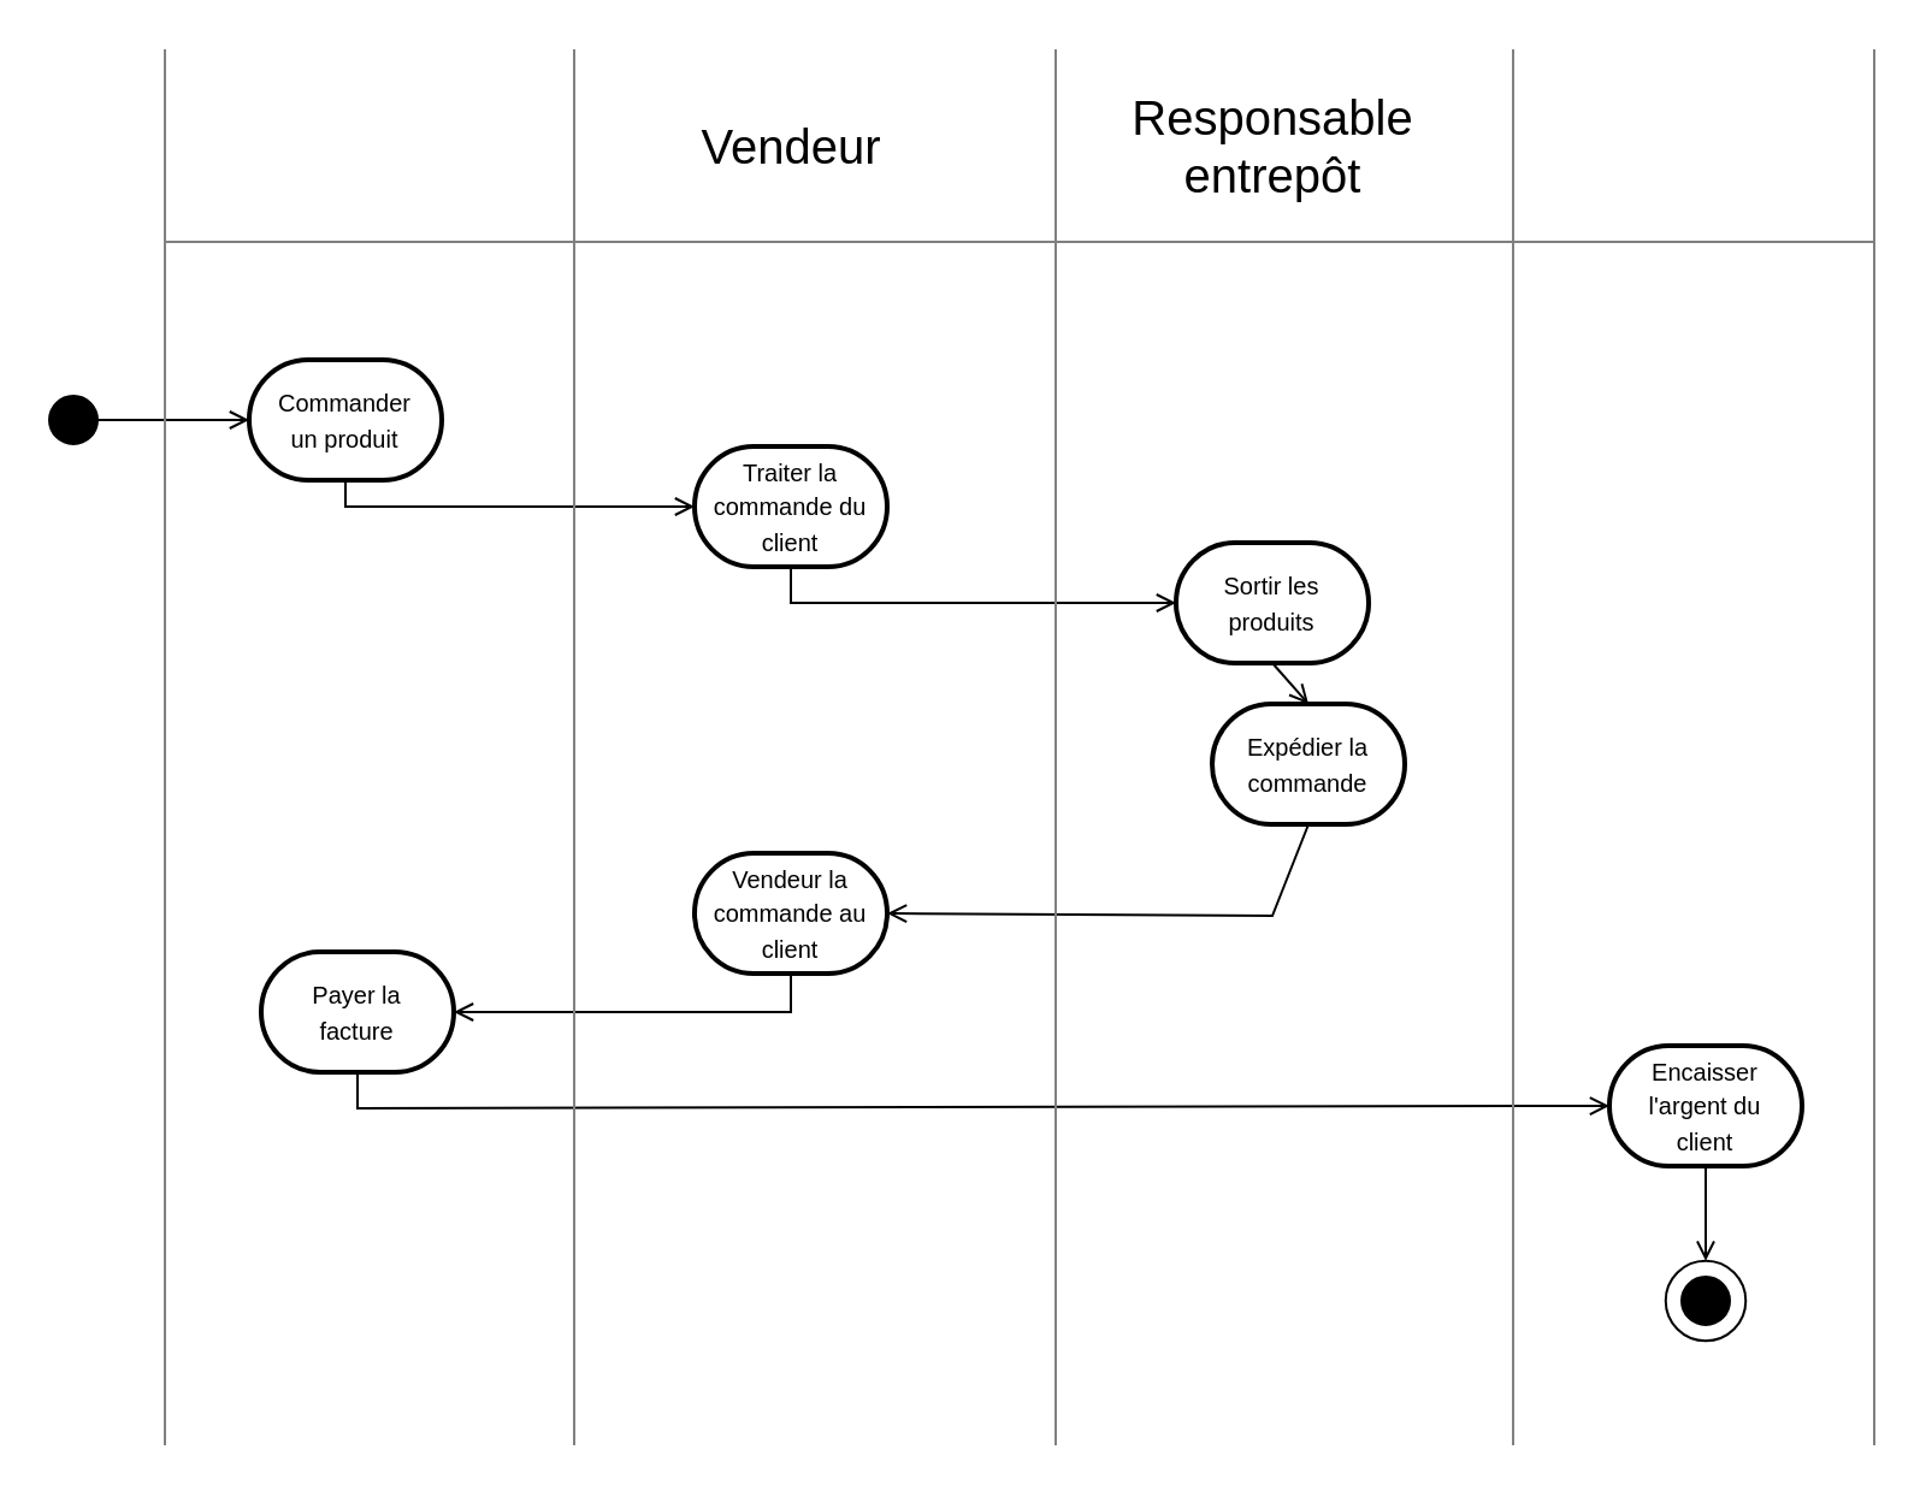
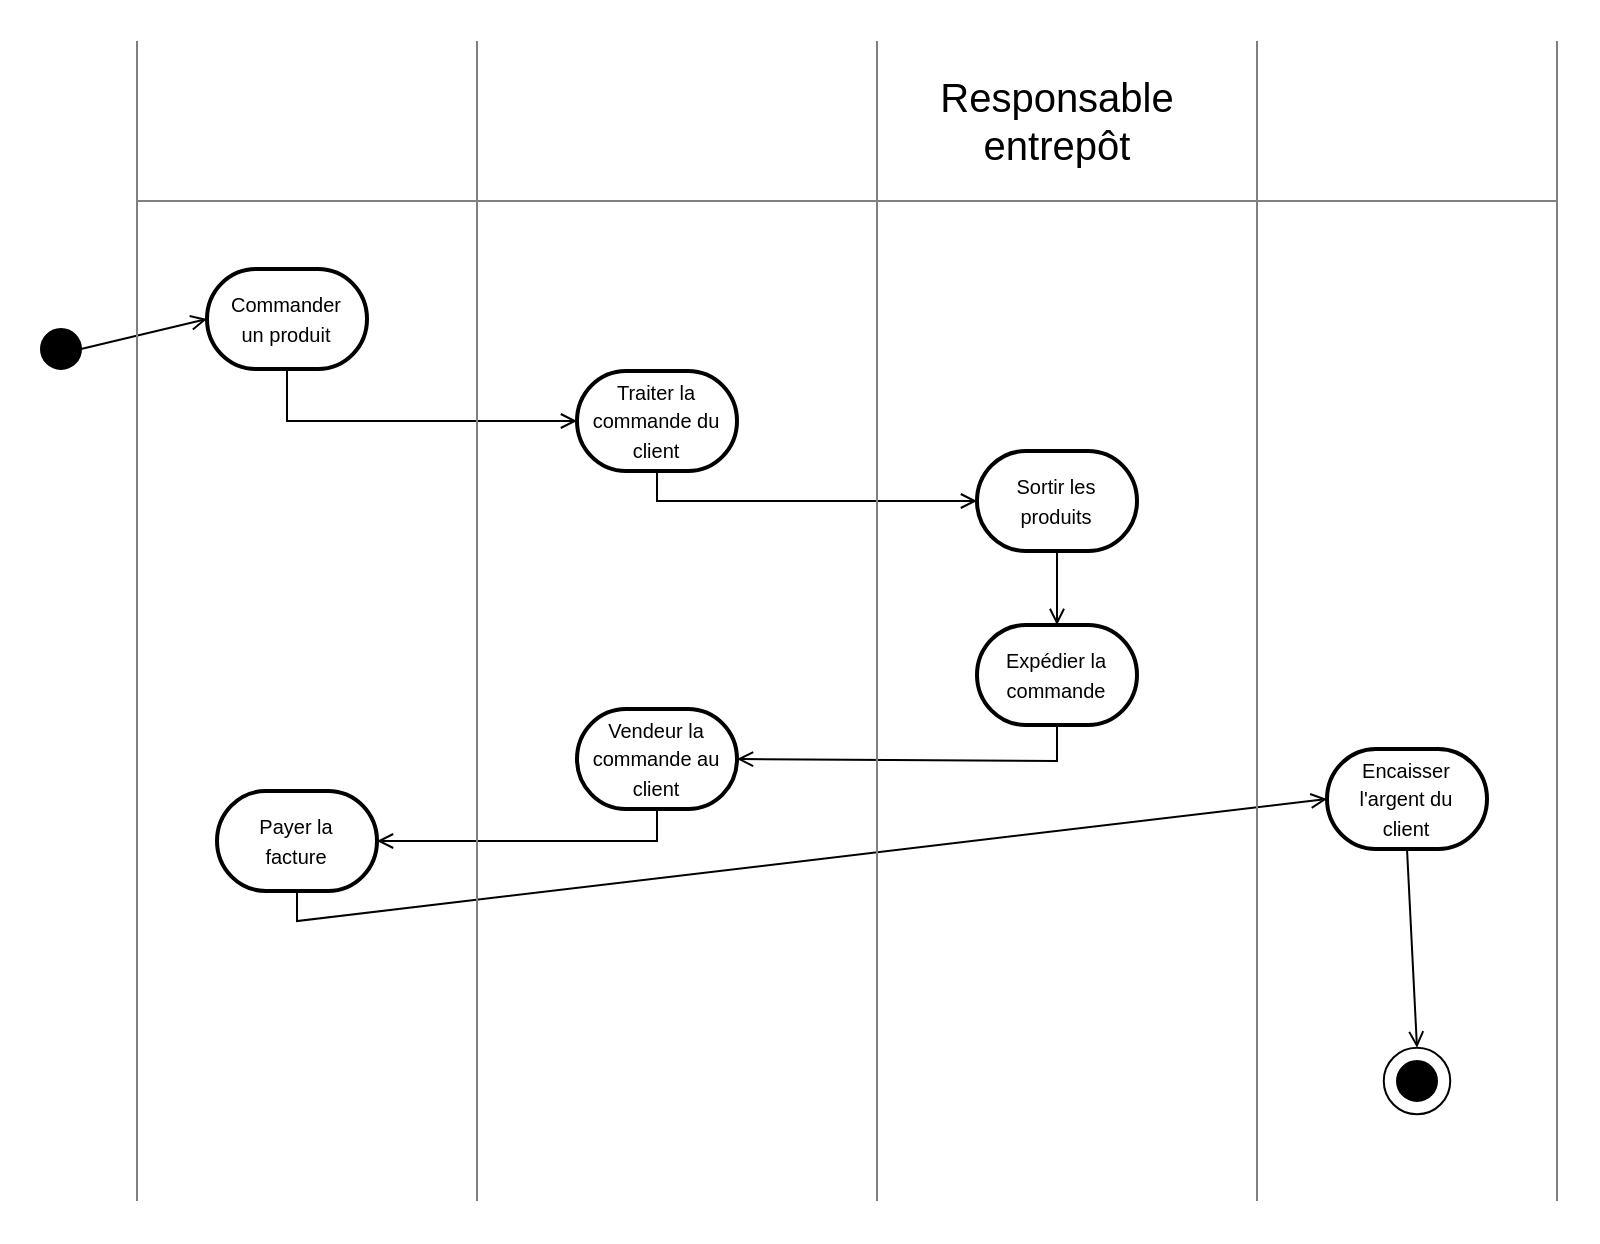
- <mxCell id="2" value="&lt;font style=&quot;font-size: 20px;&quot;&gt;Vendeur&lt;/font&gt;" style="text;html=1;align=center;verticalAlign=middle;resizable=0;points=[];autosize=1;strokeColor=none;fillColor=none;" vertex="1" parent="1"><mxGeometry x="278" y="40" width="100" height="40" as="geometry" /></mxCell>
- <mxCell id="6" value="&lt;font style=&quot;font-size: 10px;&quot;&gt;Commander&lt;br&gt;un produit&lt;/font&gt;" style="strokeWidth=2;html=1;shape=mxgraph.flowchart.terminator;whiteSpace=wrap;" vertex="1" parent="1"><mxGeometry x="103" y="149" width="80" height="50" as="geometry" /></mxCell>
+ <mxCell id="6" value="&lt;font style=&quot;font-size: 10px;&quot;&gt;Commander&lt;br&gt;un produit&lt;/font&gt;" style="strokeWidth=2;html=1;shape=mxgraph.flowchart.terminator;whiteSpace=wrap;" vertex="1" parent="1"><mxGeometry x="103" y="134" width="80" height="50" as="geometry" /></mxCell>
- <mxCell id="9" value="&lt;span style=&quot;font-size: 10px;&quot;&gt;Expédier la&lt;br&gt;commande&lt;br&gt;&lt;/span&gt;" style="strokeWidth=2;html=1;shape=mxgraph.flowchart.terminator;whiteSpace=wrap;" vertex="1" parent="1"><mxGeometry x="503" y="292" width="80" height="50" as="geometry" /></mxCell>
+ <mxCell id="9" value="&lt;span style=&quot;font-size: 10px;&quot;&gt;Expédier la&lt;br&gt;commande&lt;br&gt;&lt;/span&gt;" style="strokeWidth=2;html=1;shape=mxgraph.flowchart.terminator;whiteSpace=wrap;" vertex="1" parent="1"><mxGeometry x="488" y="312" width="80" height="50" as="geometry" /></mxCell>
- <mxCell id="12" value="&lt;span style=&quot;font-size: 10px;&quot;&gt;Encaisser l'argent du&lt;br&gt;client&lt;br&gt;&lt;/span&gt;" style="strokeWidth=2;html=1;shape=mxgraph.flowchart.terminator;whiteSpace=wrap;" vertex="1" parent="1"><mxGeometry x="668" y="434" width="80" height="50" as="geometry" /></mxCell>
+ <mxCell id="12" value="&lt;span style=&quot;font-size: 10px;&quot;&gt;Encaisser l'argent du&lt;br&gt;client&lt;br&gt;&lt;/span&gt;" style="strokeWidth=2;html=1;shape=mxgraph.flowchart.terminator;whiteSpace=wrap;" vertex="1" parent="1"><mxGeometry x="663" y="374" width="80" height="50" as="geometry" /></mxCell>
